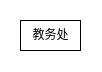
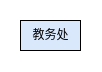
- <mxCell id="2" value="教务处" style="html=1;dashed=0;whitespace=wrap;" vertex="1" parent="1"><mxGeometry x="20" y="20" width="60" height="30" as="geometry" /></mxCell>
+ <mxCell id="2" value="教务处" style="html=1;dashed=0;whitespace=wrap;fillColor=#dae8fc;" vertex="1" parent="1"><mxGeometry x="20" y="20" width="60" height="30" as="geometry" /></mxCell>
